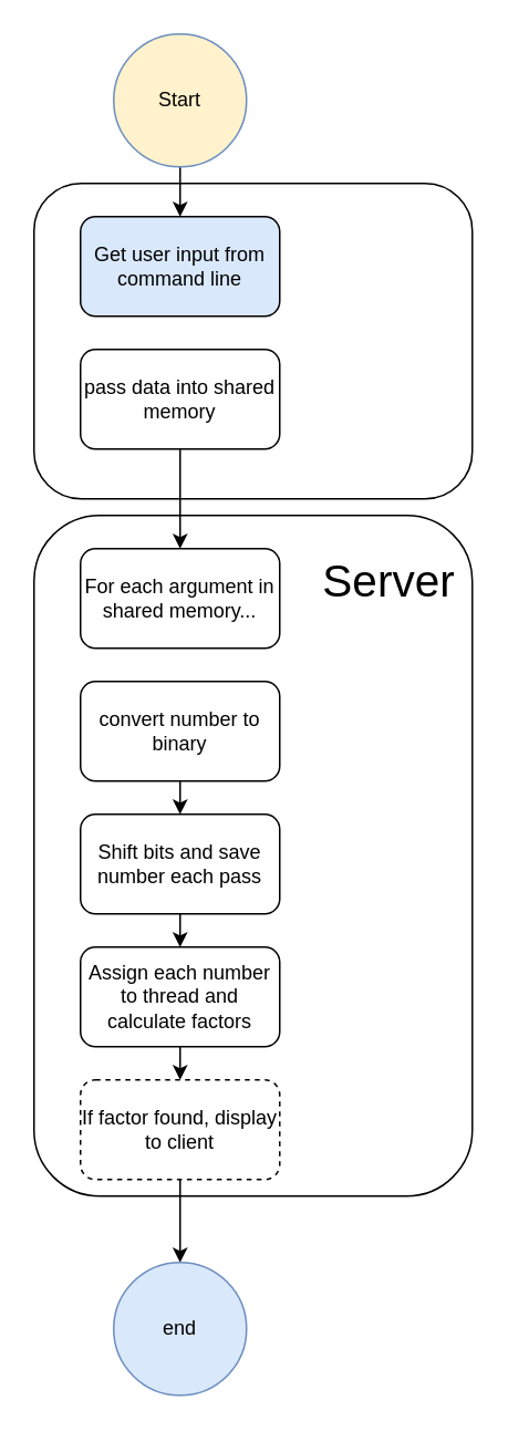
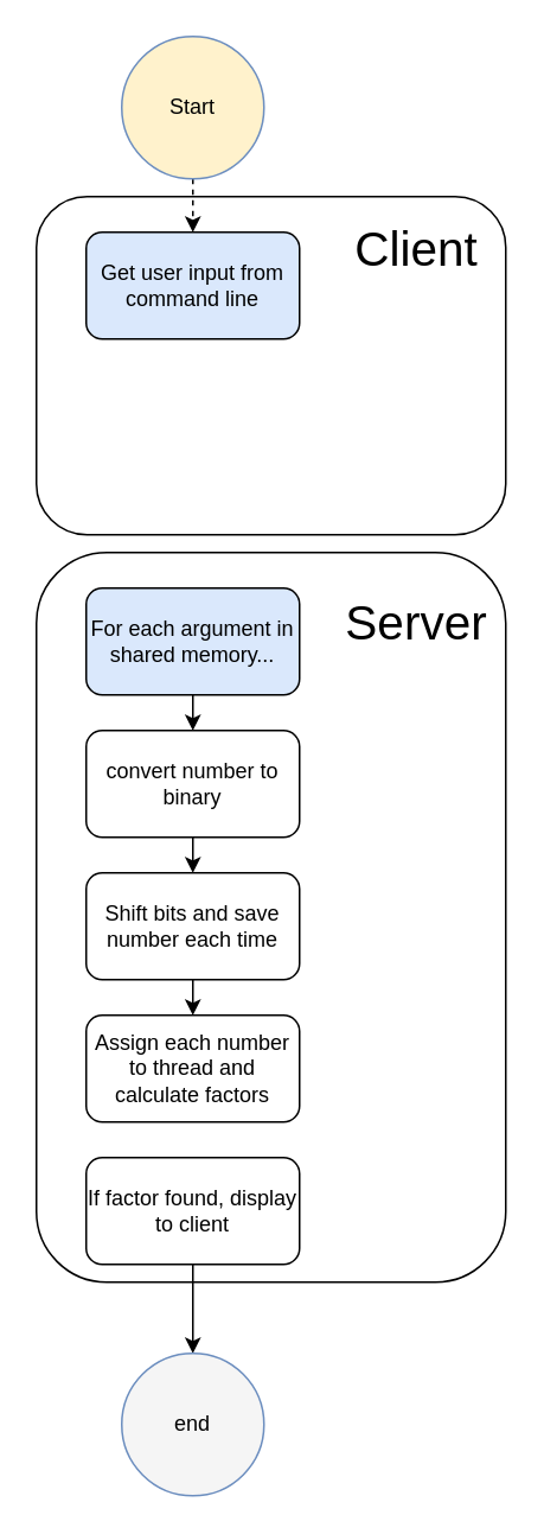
- <mxCell id="4" style="edgeStyle=orthogonalEdgeStyle;rounded=0;orthogonalLoop=1;jettySize=auto;html=1;exitX=0.5;exitY=1;exitDx=0;exitDy=0;entryX=0.5;entryY=0;entryDx=0;entryDy=0;" edge="1" parent="1" source="5" target="6"><mxGeometry relative="1" as="geometry" /></mxCell>
+ <mxCell id="4" style="edgeStyle=orthogonalEdgeStyle;rounded=0;orthogonalLoop=1;jettySize=auto;html=1;exitX=0.5;exitY=1;exitDx=0;exitDy=0;entryX=0.5;entryY=0;entryDx=0;entryDy=0;dashed=1;" edge="1" parent="1" source="5" target="6"><mxGeometry relative="1" as="geometry" /></mxCell>
+ <mxCell id="20" value="Client" style="text;html=1;strokeColor=none;fillColor=none;align=center;verticalAlign=middle;whiteSpace=wrap;rounded=0;fontSize=27;" vertex="1" parent="1"><mxGeometry x="214" y="130" width="40" height="20" as="geometry" /></mxCell>
- <mxCell id="8" value="pass data into shared memory" style="rounded=1;whiteSpace=wrap;html=1;" vertex="1" parent="1"><mxGeometry x="48" y="210" width="120" height="60" as="geometry" /></mxCell>
- <mxCell id="7" style="edgeStyle=orthogonalEdgeStyle;rounded=0;orthogonalLoop=1;jettySize=auto;html=1;exitX=0.5;exitY=1;exitDx=0;exitDy=0;entryX=0.5;entryY=0;entryDx=0;entryDy=0;fontSize=27;" edge="1" parent="1" source="8" target="10"><mxGeometry relative="1" as="geometry" /></mxCell>
- <mxCell id="10" value="For each argument in shared memory..." style="rounded=1;whiteSpace=wrap;html=1;" vertex="1" parent="1"><mxGeometry x="48" y="330" width="120" height="60" as="geometry" /></mxCell>
+ <mxCell id="10" value="For each argument in shared memory..." style="rounded=1;whiteSpace=wrap;html=1;fillColor=#dae8fc;" vertex="1" parent="1"><mxGeometry x="48" y="330" width="120" height="60" as="geometry" /></mxCell>
+ <mxCell id="9" style="edgeStyle=orthogonalEdgeStyle;rounded=0;orthogonalLoop=1;jettySize=auto;html=1;exitX=0.5;exitY=1;exitDx=0;exitDy=0;entryX=0.5;entryY=0;entryDx=0;entryDy=0;fontSize=27;" edge="1" parent="1" source="10" target="12"><mxGeometry relative="1" as="geometry" /></mxCell>
- <mxCell id="14" value="Shift bits and save number each pass" style="rounded=1;whiteSpace=wrap;html=1;" vertex="1" parent="1"><mxGeometry x="48" y="490" width="120" height="60" as="geometry" /></mxCell>
+ <mxCell id="14" value="Shift bits and save number each time" style="rounded=1;whiteSpace=wrap;html=1;" vertex="1" parent="1"><mxGeometry x="48" y="490" width="120" height="60" as="geometry" /></mxCell>
- <mxCell id="15" style="edgeStyle=orthogonalEdgeStyle;rounded=0;orthogonalLoop=1;jettySize=auto;html=1;exitX=0.5;exitY=1;exitDx=0;exitDy=0;entryX=0.5;entryY=0;entryDx=0;entryDy=0;fontSize=27;" edge="1" parent="1" source="16" target="18"><mxGeometry relative="1" as="geometry" /></mxCell>
- <mxCell id="18" value="If factor found, display to client" style="rounded=1;whiteSpace=wrap;html=1;dashed=1;" vertex="1" parent="1"><mxGeometry x="48" y="650" width="120" height="60" as="geometry" /></mxCell>
+ <mxCell id="18" value="If factor found, display to client" style="rounded=1;whiteSpace=wrap;html=1;" vertex="1" parent="1"><mxGeometry x="48" y="650" width="120" height="60" as="geometry" /></mxCell>
- <mxCell id="19" value="end" style="ellipse;whiteSpace=wrap;html=1;aspect=fixed;fillColor=#dae8fc;strokeColor=#6c8ebf;" vertex="1" parent="1"><mxGeometry x="68" y="760" width="80" height="80" as="geometry" /></mxCell>
+ <mxCell id="19" value="end" style="ellipse;whiteSpace=wrap;html=1;aspect=fixed;fillColor=#f5f5f5;strokeColor=#6c8ebf;" vertex="1" parent="1"><mxGeometry x="68" y="760" width="80" height="80" as="geometry" /></mxCell>
